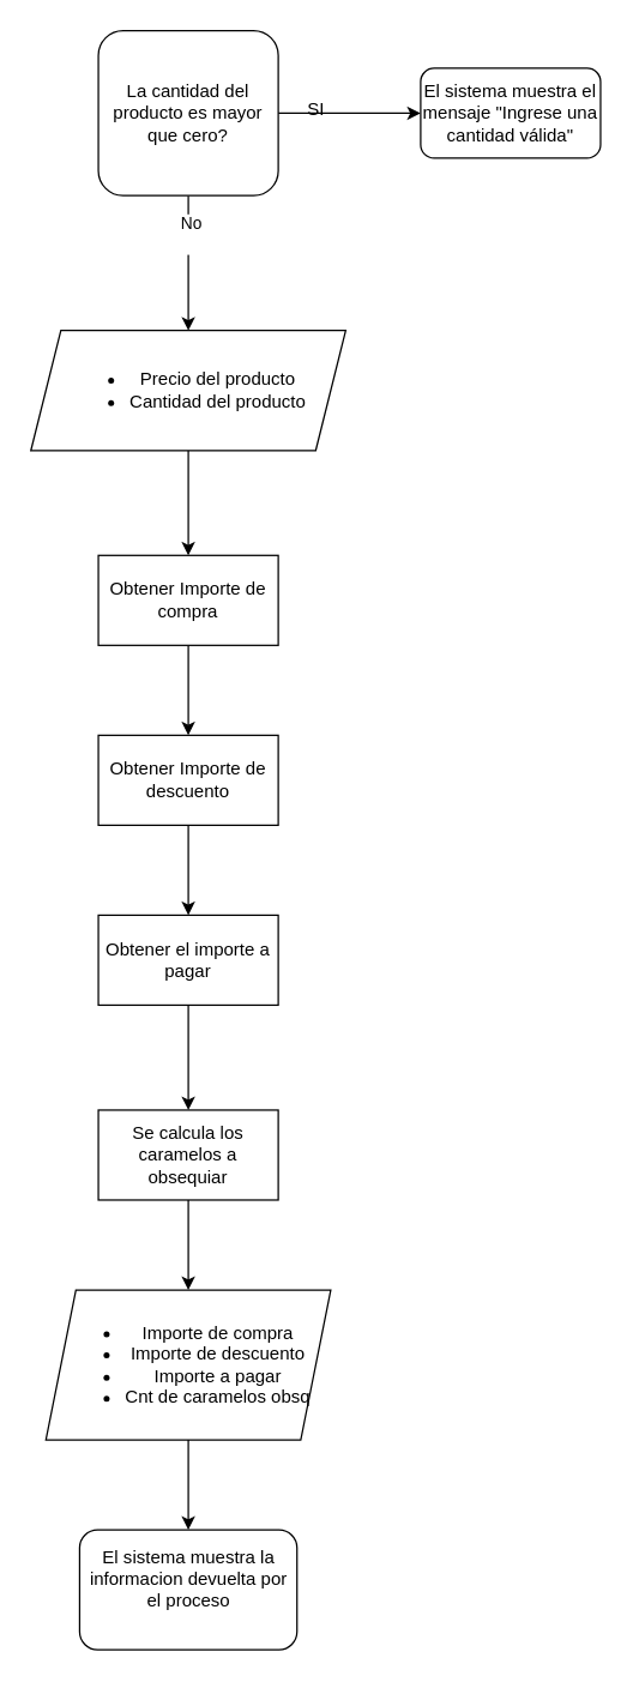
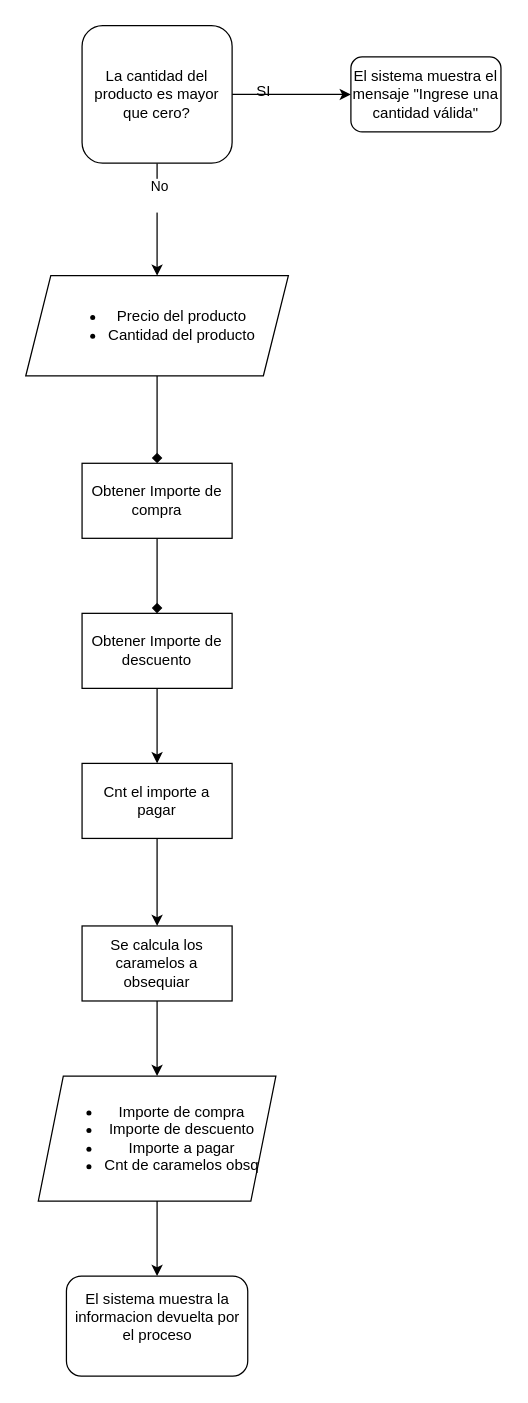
- <mxCell id="2" value="" style="edgeStyle=orthogonalEdgeStyle;rounded=0;orthogonalLoop=1;jettySize=auto;html=1;" edge="1" parent="1" source="3" target="8"><mxGeometry relative="1" as="geometry" /></mxCell>
+ <mxCell id="2" value="" style="edgeStyle=orthogonalEdgeStyle;rounded=0;orthogonalLoop=1;jettySize=auto;html=1;endArrow=diamond;" edge="1" parent="1" source="3" target="8"><mxGeometry relative="1" as="geometry" /></mxCell>
- <mxCell id="7" value="" style="edgeStyle=orthogonalEdgeStyle;rounded=0;orthogonalLoop=1;jettySize=auto;html=1;" edge="1" parent="1" source="8" target="10"><mxGeometry relative="1" as="geometry" /></mxCell>
+ <mxCell id="7" value="" style="edgeStyle=orthogonalEdgeStyle;rounded=0;orthogonalLoop=1;jettySize=auto;html=1;endArrow=diamond;" edge="1" parent="1" source="8" target="10"><mxGeometry relative="1" as="geometry" /></mxCell>
- <mxCell id="12" value="Obtener el importe a pagar" style="rounded=0;whiteSpace=wrap;html=1;" vertex="1" parent="1"><mxGeometry x="65" y="610" width="120" height="60" as="geometry" /></mxCell>
+ <mxCell id="12" value="Cnt el importe a pagar" style="rounded=0;whiteSpace=wrap;html=1;" vertex="1" parent="1"><mxGeometry x="65" y="610" width="120" height="60" as="geometry" /></mxCell>
